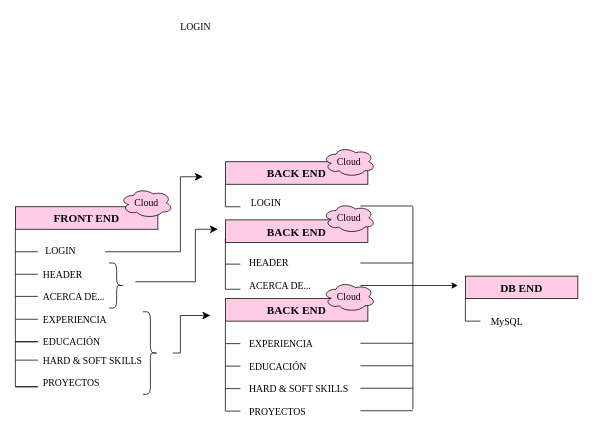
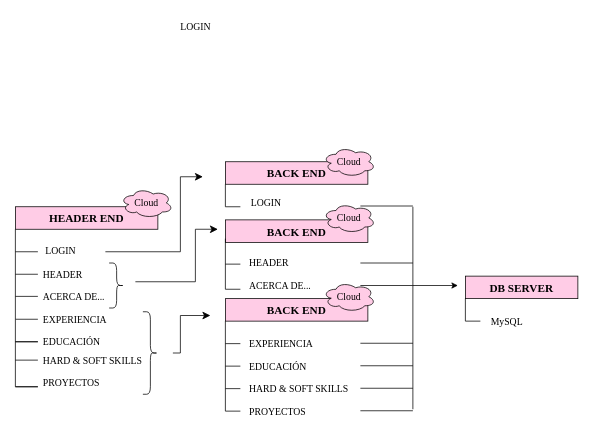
- <mxCell id="2" value="&lt;b&gt;FRONT END&lt;/b&gt;" style="rounded=0;whiteSpace=wrap;html=1;labelBackgroundColor=#FFCCE6;sketch=0;fontFamily=Times New Roman;fontSize=15;fillColor=#FFCCE6;gradientColor=none;" vertex="1" parent="1"><mxGeometry x="20" y="275" width="190" height="30" as="geometry" /></mxCell>
+ <mxCell id="2" value="&lt;b&gt;HEADER END&lt;/b&gt;" style="rounded=0;whiteSpace=wrap;html=1;labelBackgroundColor=#FFCCE6;sketch=0;fontFamily=Times New Roman;fontSize=15;fillColor=#FFCCE6;gradientColor=none;" vertex="1" parent="1"><mxGeometry x="20" y="275" width="190" height="30" as="geometry" /></mxCell>
- <mxCell id="38" value="&lt;b&gt;DB END&lt;/b&gt;" style="rounded=0;whiteSpace=wrap;html=1;labelBackgroundColor=#FFCCE6;sketch=0;fontFamily=Times New Roman;fontSize=15;fillColor=#FFCCE6;gradientColor=none;" vertex="1" parent="1"><mxGeometry x="620" y="367.5" width="150" height="30" as="geometry" /></mxCell>
+ <mxCell id="38" value="&lt;b&gt;DB SERVER&lt;/b&gt;" style="rounded=0;whiteSpace=wrap;html=1;labelBackgroundColor=#FFCCE6;sketch=0;fontFamily=Times New Roman;fontSize=15;fillColor=#FFCCE6;gradientColor=none;" vertex="1" parent="1"><mxGeometry x="620" y="367.5" width="150" height="30" as="geometry" /></mxCell>
